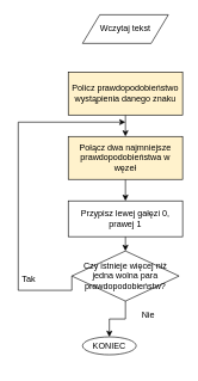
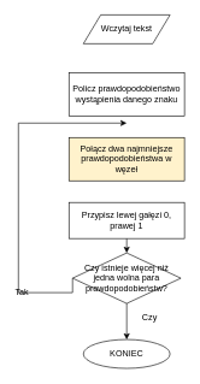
- <mxCell id="4" value="Policz prawdopodobieństwo wystąpienia danego znaku" style="rounded=0;whiteSpace=wrap;html=1;fillColor=#fff2cc;" vertex="1" parent="1"><mxGeometry x="95" y="100" width="160" height="60" as="geometry" /></mxCell>
+ <mxCell id="4" value="Policz prawdopodobieństwo wystąpienia danego znaku" style="rounded=0;whiteSpace=wrap;html=1;" vertex="1" parent="1"><mxGeometry x="95" y="100" width="160" height="60" as="geometry" /></mxCell>
- <mxCell id="3" style="edgeStyle=orthogonalEdgeStyle;rounded=0;orthogonalLoop=1;jettySize=auto;html=1;exitX=0.5;exitY=1;exitDx=0;exitDy=0;entryX=0.5;entryY=0;entryDx=0;entryDy=0;" edge="1" parent="1" source="4" target="6"><mxGeometry relative="1" as="geometry" /></mxCell>
- <mxCell id="5" style="edgeStyle=orthogonalEdgeStyle;rounded=0;orthogonalLoop=1;jettySize=auto;html=1;exitX=0.5;exitY=1;exitDx=0;exitDy=0;entryX=0.5;entryY=0;entryDx=0;entryDy=0;" edge="1" parent="1" source="6" target="8"><mxGeometry relative="1" as="geometry" /></mxCell>
- <mxCell id="13" value="Tak" style="text;html=1;strokeColor=none;fillColor=none;align=center;verticalAlign=middle;whiteSpace=wrap;rounded=0;" vertex="1" parent="1"><mxGeometry x="20" y="380" width="40" height="20" as="geometry" /></mxCell>
+ <mxCell id="13" value="Tak" style="text;html=1;strokeColor=none;fillColor=none;align=center;verticalAlign=middle;whiteSpace=wrap;rounded=0;" vertex="1" parent="1"><mxGeometry x="10" y="395" width="40" height="20" as="geometry" /></mxCell>
- <mxCell id="14" value="Nie" style="text;html=1;strokeColor=none;fillColor=none;align=center;verticalAlign=middle;whiteSpace=wrap;rounded=0;" vertex="1" parent="1"><mxGeometry x="187" y="430" width="40" height="20" as="geometry" /></mxCell>
+ <mxCell id="14" value="Czy" style="text;html=1;strokeColor=none;fillColor=none;align=center;verticalAlign=middle;whiteSpace=wrap;rounded=0;" vertex="1" parent="1"><mxGeometry x="187" y="430" width="40" height="20" as="geometry" /></mxCell>
- <mxCell id="12" value="KONIEC" style="ellipse;whiteSpace=wrap;html=1;" vertex="1" parent="1"><mxGeometry x="115" y="470" width="75" height="25" as="geometry" /></mxCell>
+ <mxCell id="12" value="KONIEC" style="ellipse;whiteSpace=wrap;html=1;" vertex="1" parent="1"><mxGeometry x="115" y="470" width="120" height="40" as="geometry" /></mxCell>
